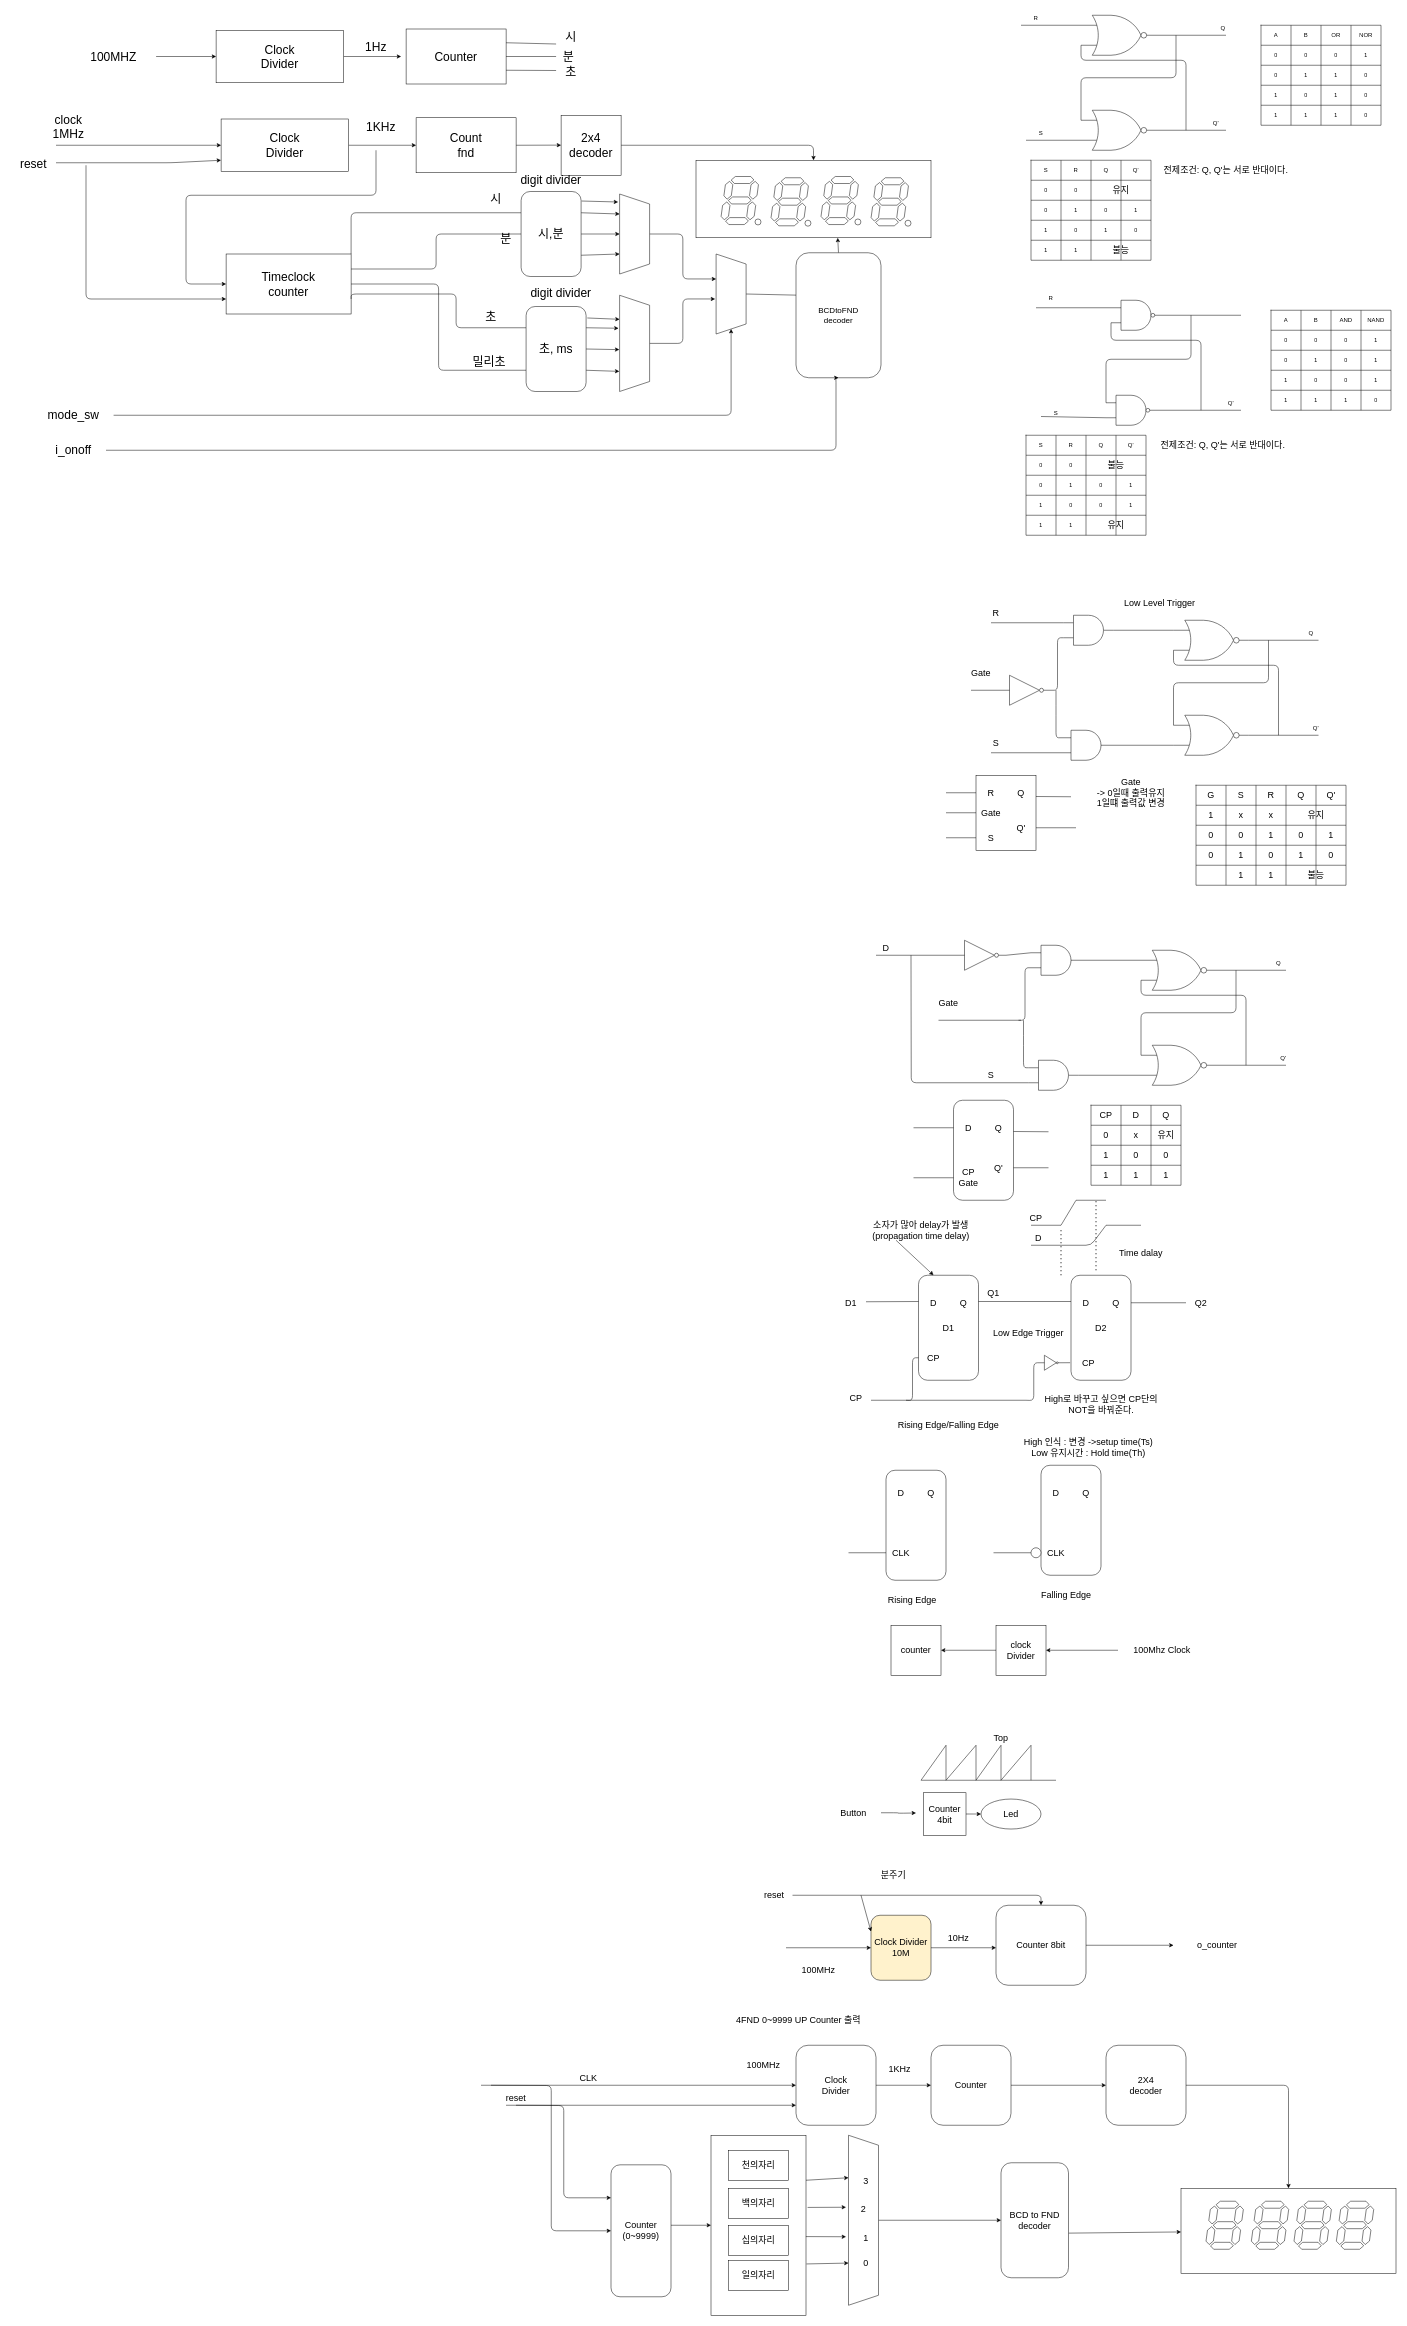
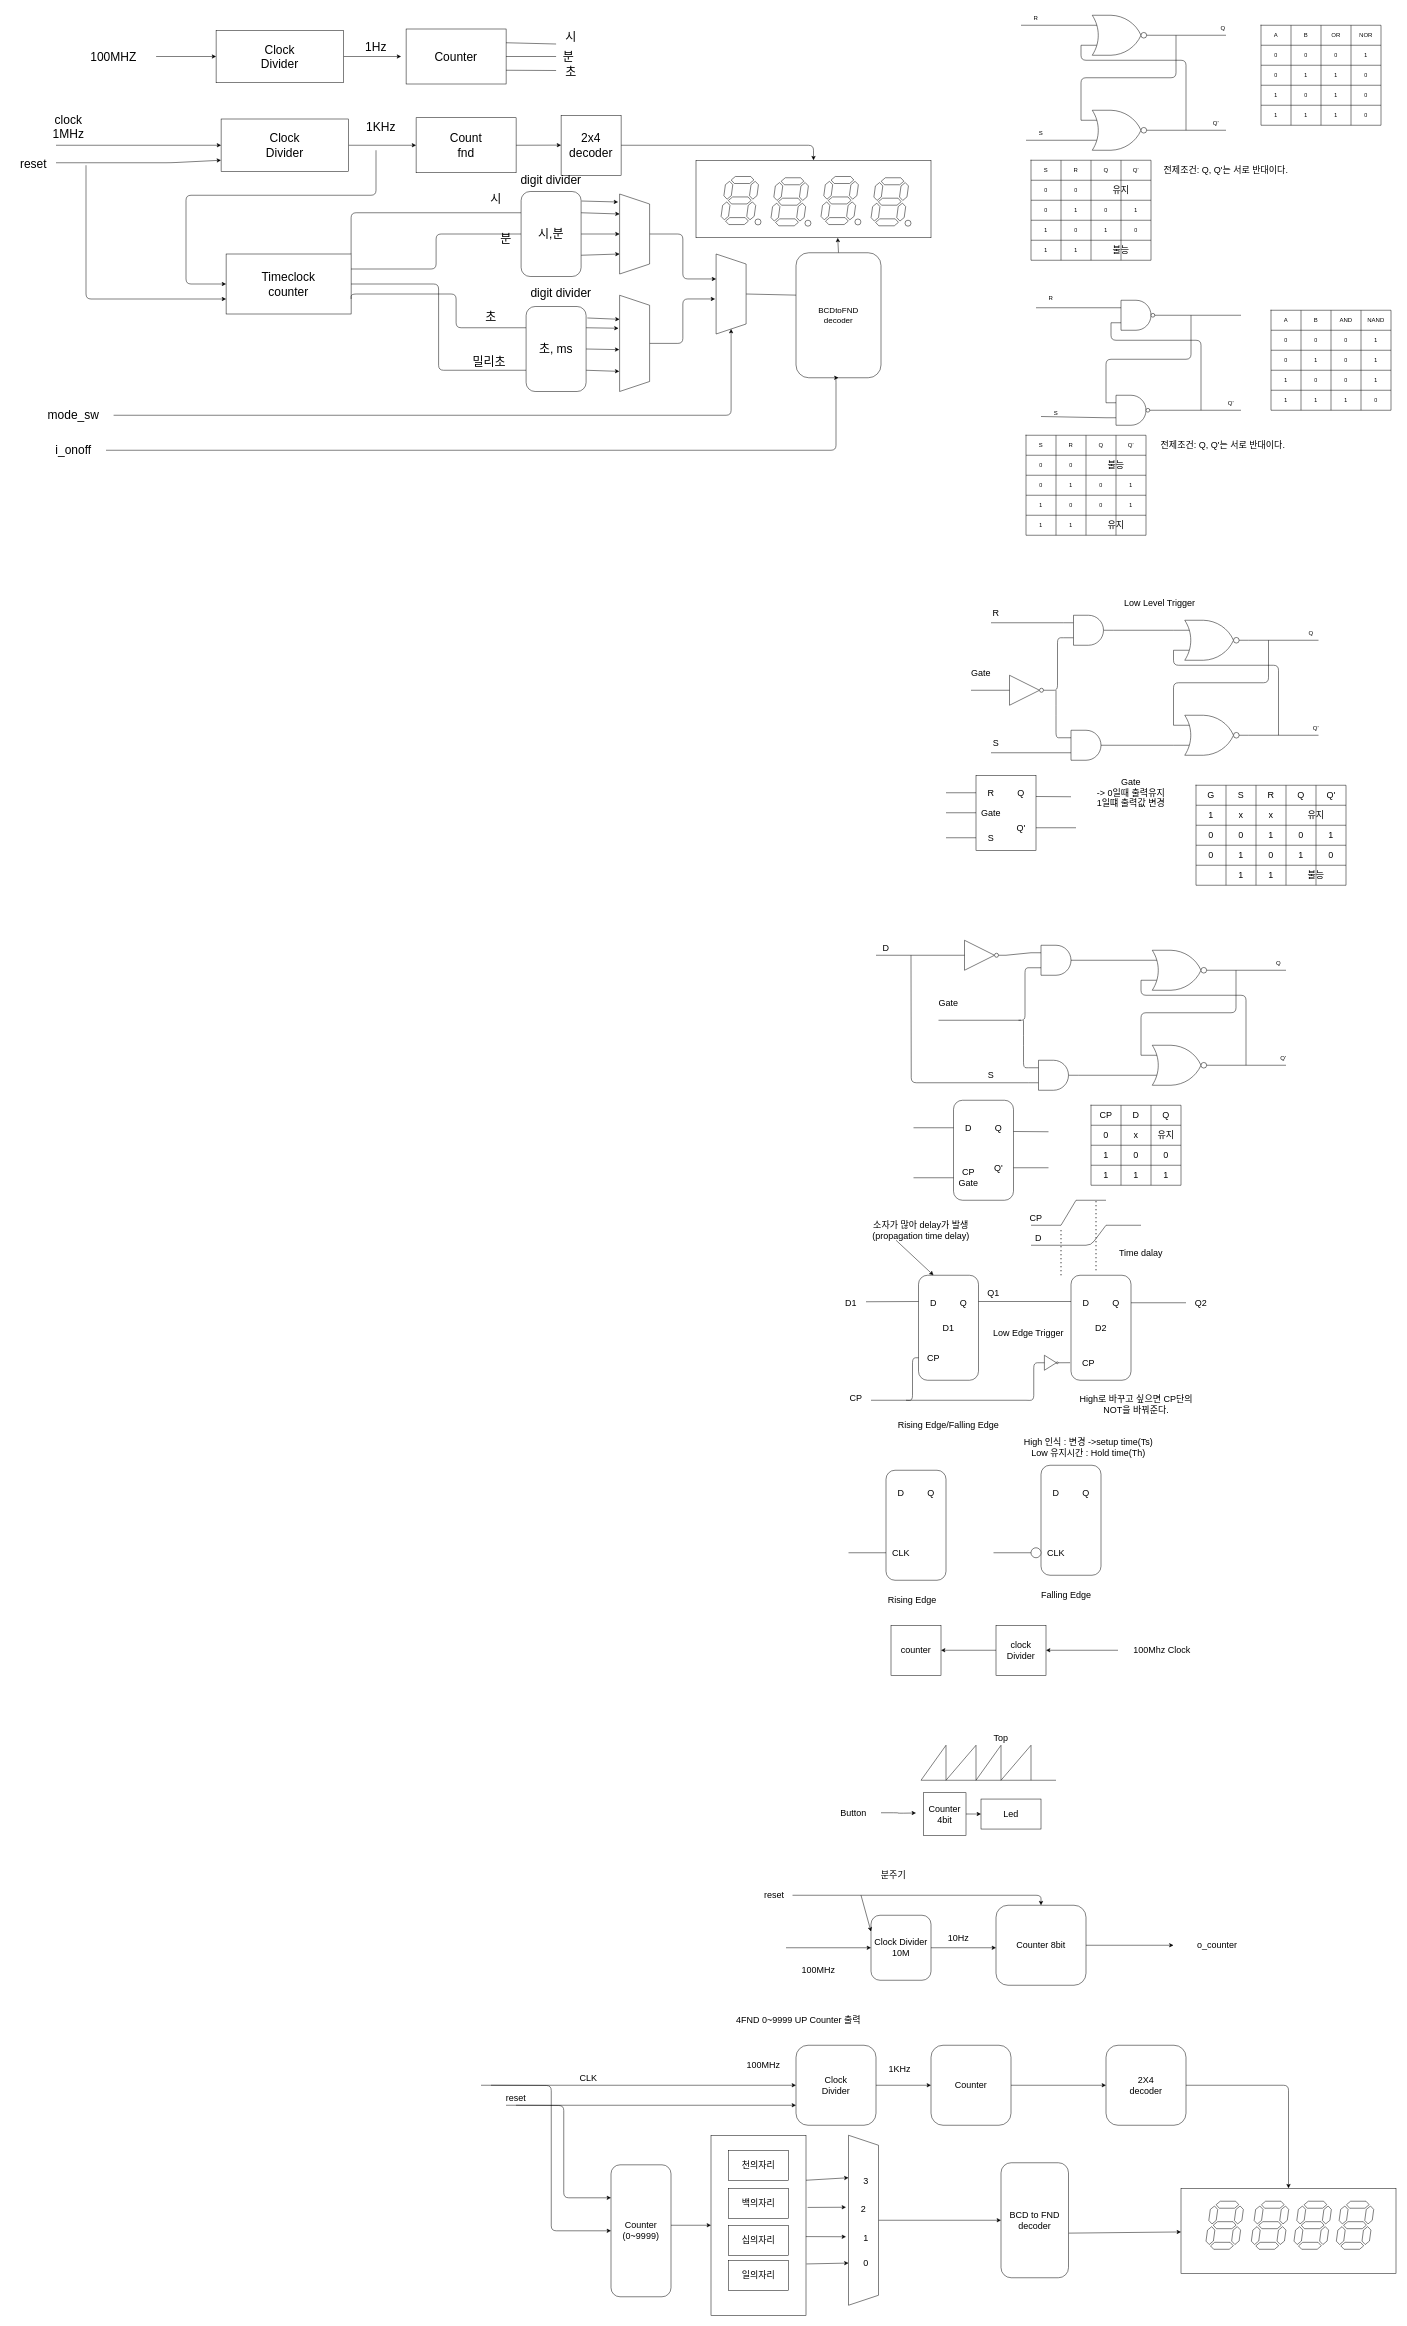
- <mxCell id="274" value="High로 바꾸고 싶으면 CP단의 NOT을 바꿔준다." style="text;html=1;strokeColor=none;fillColor=none;align=center;verticalAlign=middle;whiteSpace=wrap;rounded=0;fontSize=18;" parent="1" vertex="1"><mxGeometry x="2068.5" y="2773" width="265" height="70" as="geometry" /></mxCell>
+ <mxCell id="274" value="High로 바꾸고 싶으면 CP단의 NOT을 바꿔준다." style="text;html=1;strokeColor=none;fillColor=none;align=center;verticalAlign=middle;whiteSpace=wrap;rounded=0;fontSize=18;" parent="1" vertex="1"><mxGeometry x="2138.5" y="2773" width="265" height="70" as="geometry" /></mxCell>
- <mxCell id="323" value="Led" style="ellipse;whiteSpace=wrap;html=1;fontSize=18;" parent="1" vertex="1"><mxGeometry x="1961" y="3597.579" width="120" height="60" as="geometry" /></mxCell>
+ <mxCell id="323" value="Led" style="rounded=0;whiteSpace=wrap;html=1;fontSize=18;" parent="1" vertex="1"><mxGeometry x="1961" y="3597.579" width="120" height="60" as="geometry" /></mxCell>
- <mxCell id="325" value="&lt;font style=&quot;font-size: 18px&quot;&gt;Clock Divider&lt;br&gt;10M&lt;/font&gt;" style="rounded=1;whiteSpace=wrap;html=1;fillColor=#fff2cc;" parent="1" vertex="1"><mxGeometry x="1741" y="3830" width="120" height="130" as="geometry" /></mxCell>
+ <mxCell id="325" value="&lt;font style=&quot;font-size: 18px&quot;&gt;Clock Divider&lt;br&gt;10M&lt;/font&gt;" style="rounded=1;whiteSpace=wrap;html=1;" parent="1" vertex="1"><mxGeometry x="1741" y="3830" width="120" height="130" as="geometry" /></mxCell>
